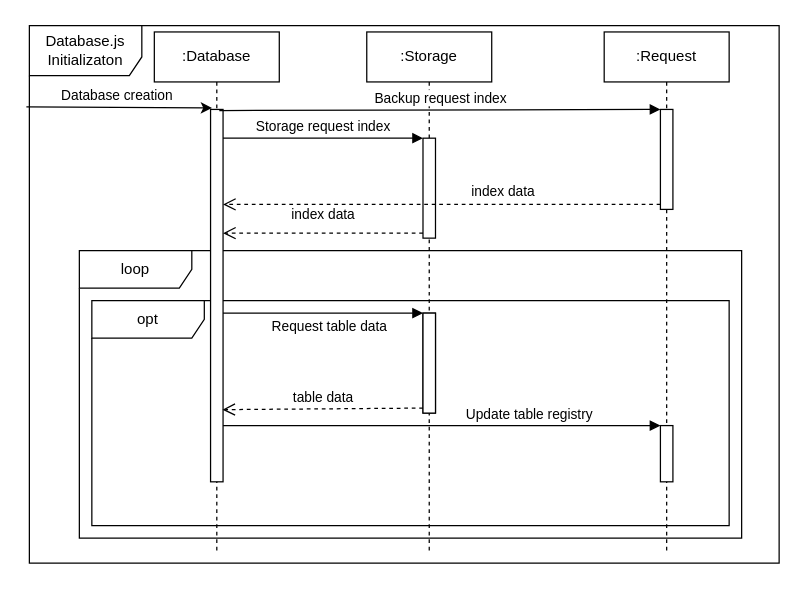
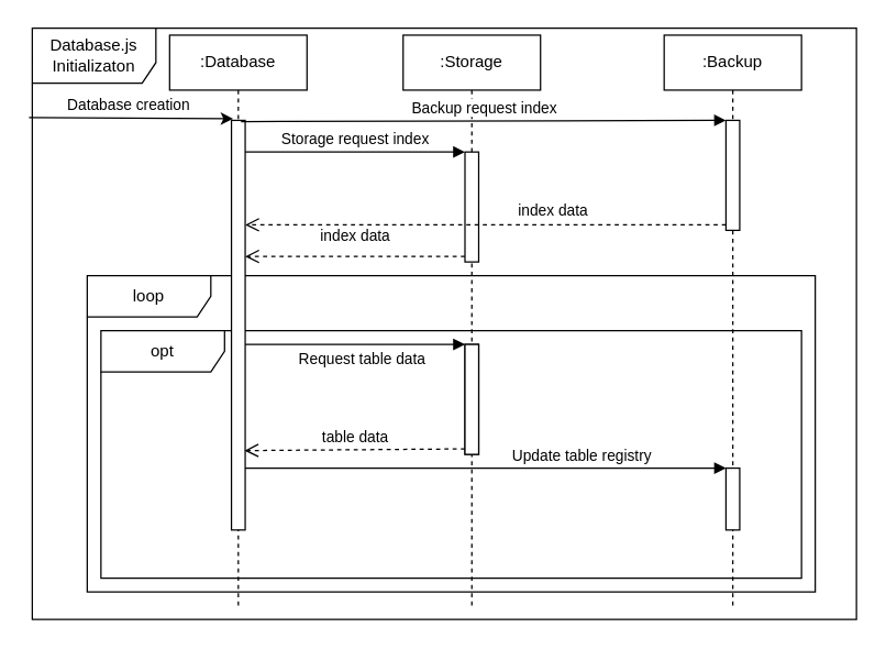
- <mxCell id="10" value=":Request" style="shape=umlLifeline;perimeter=lifelinePerimeter;whiteSpace=wrap;html=1;container=1;collapsible=0;recursiveResize=0;outlineConnect=0;" parent="1" vertex="1"><mxGeometry x="483" y="25" width="100" height="415" as="geometry" /></mxCell>
+ <mxCell id="10" value=":Backup" style="shape=umlLifeline;perimeter=lifelinePerimeter;whiteSpace=wrap;html=1;container=1;collapsible=0;recursiveResize=0;outlineConnect=0;" parent="1" vertex="1"><mxGeometry x="483" y="25" width="100" height="415" as="geometry" /></mxCell>
